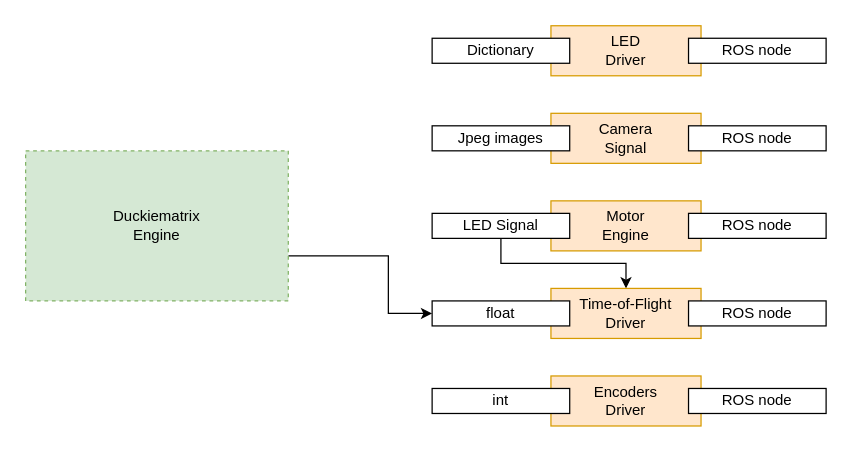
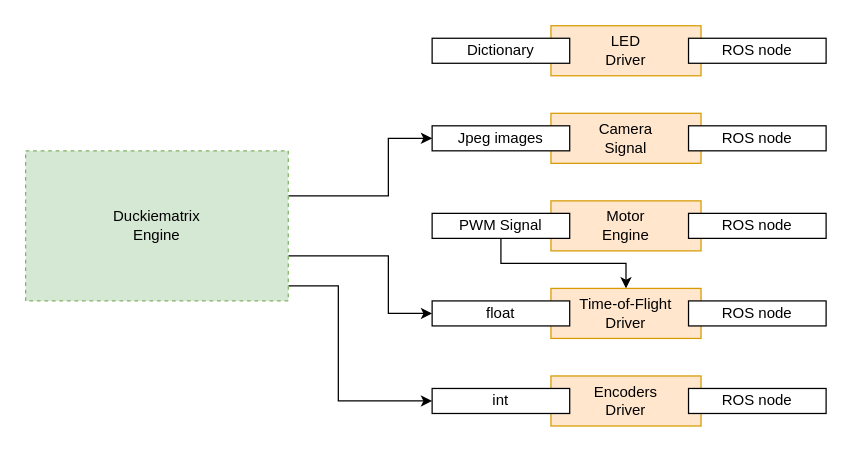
+ <mxCell id="3" style="edgeStyle=orthogonalEdgeStyle;rounded=0;orthogonalLoop=1;jettySize=auto;html=1;exitX=0;exitY=0.5;exitDx=0;exitDy=0;startArrow=classic;startFill=1;endArrow=none;endFill=0;entryX=1;entryY=0.3;entryDx=0;entryDy=0;entryPerimeter=0;" parent="1" source="4" target="13" edge="1"><mxGeometry relative="1" as="geometry"><mxPoint x="250" y="150" as="targetPoint" /><Array as="points"><mxPoint x="310" y="110" /><mxPoint x="310" y="156" /></Array></mxGeometry></mxCell>
- <mxCell id="7" value="LED Signal" style="rounded=0;whiteSpace=wrap;html=1;" parent="1" vertex="1"><mxGeometry x="345" y="170" width="110" height="20" as="geometry" /></mxCell>
+ <mxCell id="7" value="PWM Signal" style="rounded=0;whiteSpace=wrap;html=1;" parent="1" vertex="1"><mxGeometry x="345" y="170" width="110" height="20" as="geometry" /></mxCell>
+ <mxCell id="12" style="edgeStyle=none;rounded=0;html=1;exitX=1;exitY=0.9;exitDx=0;exitDy=0;exitPerimeter=0;entryX=0;entryY=0.5;entryDx=0;entryDy=0;" edge="1" parent="1" source="13" target="21"><mxGeometry relative="1" as="geometry"><Array as="points"><mxPoint x="270" y="228" /><mxPoint x="270" y="280" /><mxPoint x="270" y="320" /></Array></mxGeometry></mxCell>
